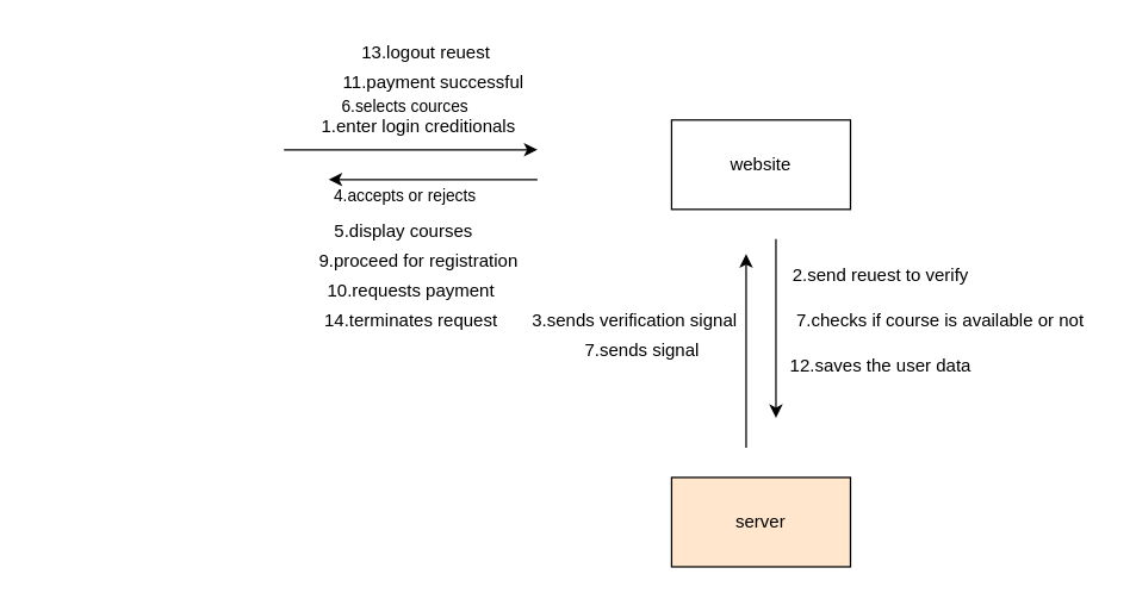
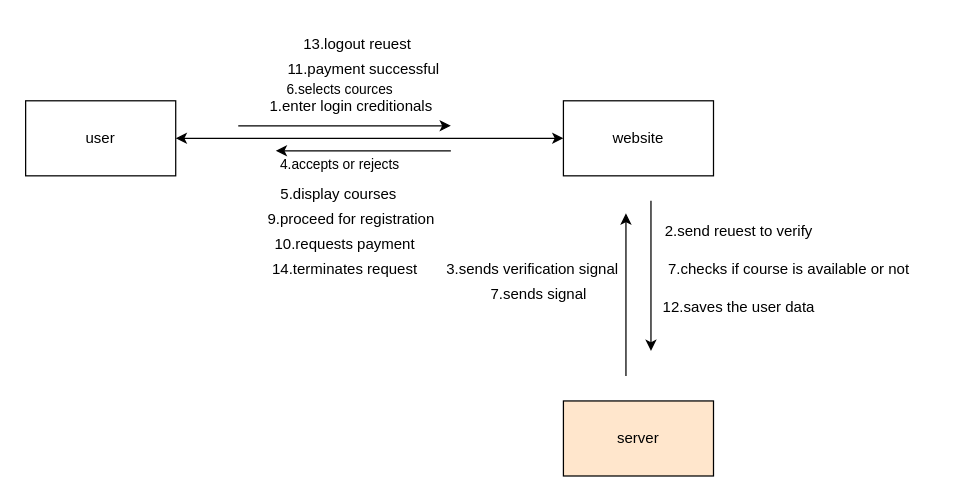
+ <mxCell id="2" value="user" style="rounded=0;whiteSpace=wrap;html=1;" vertex="1" parent="1"><mxGeometry x="20" y="80" width="120" height="60" as="geometry" /></mxCell>
+ <mxCell id="5" value="" style="endArrow=classic;startArrow=classic;html=1;rounded=0;exitX=1;exitY=0.5;exitDx=0;exitDy=0;entryX=0;entryY=0.5;entryDx=0;entryDy=0;" edge="1" parent="1" source="2" target="3"><mxGeometry width="50" height="50" relative="1" as="geometry"><mxPoint x="210" y="130" as="sourcePoint" /><mxPoint x="260" y="80" as="targetPoint" /></mxGeometry></mxCell>
